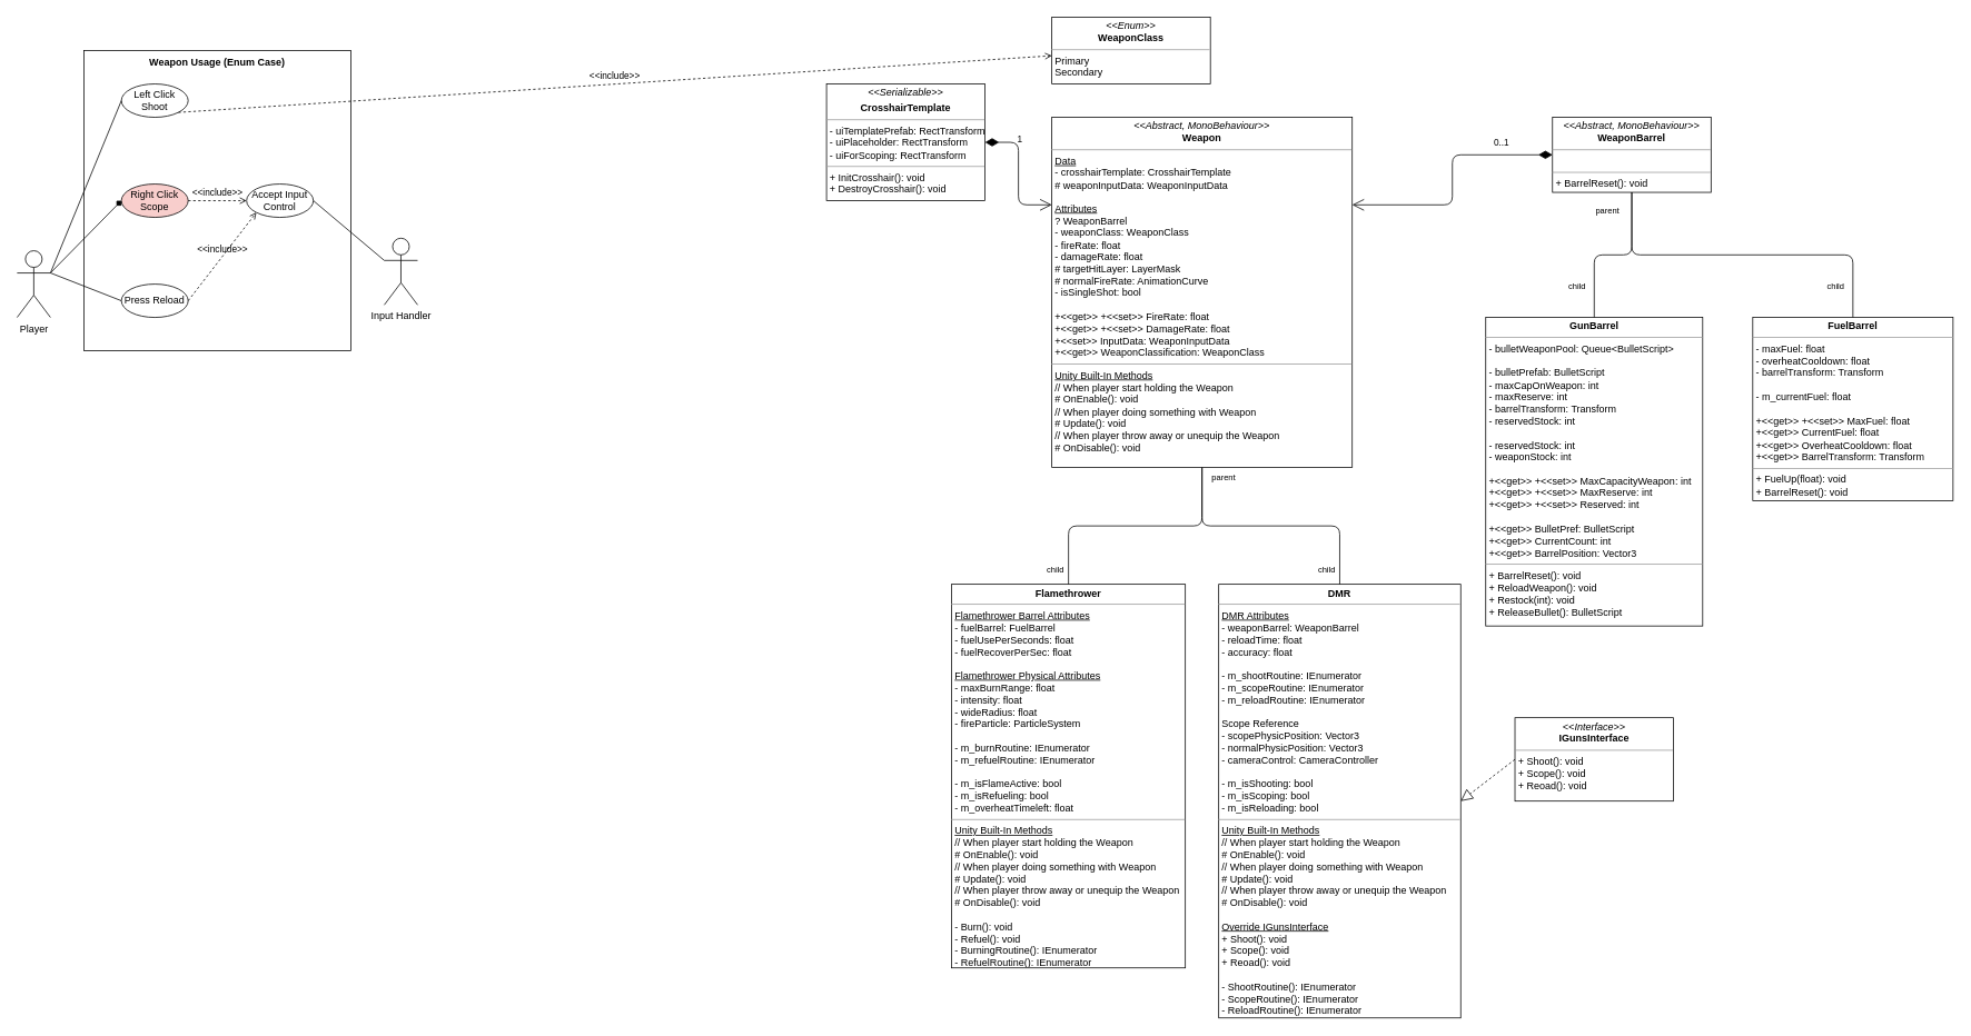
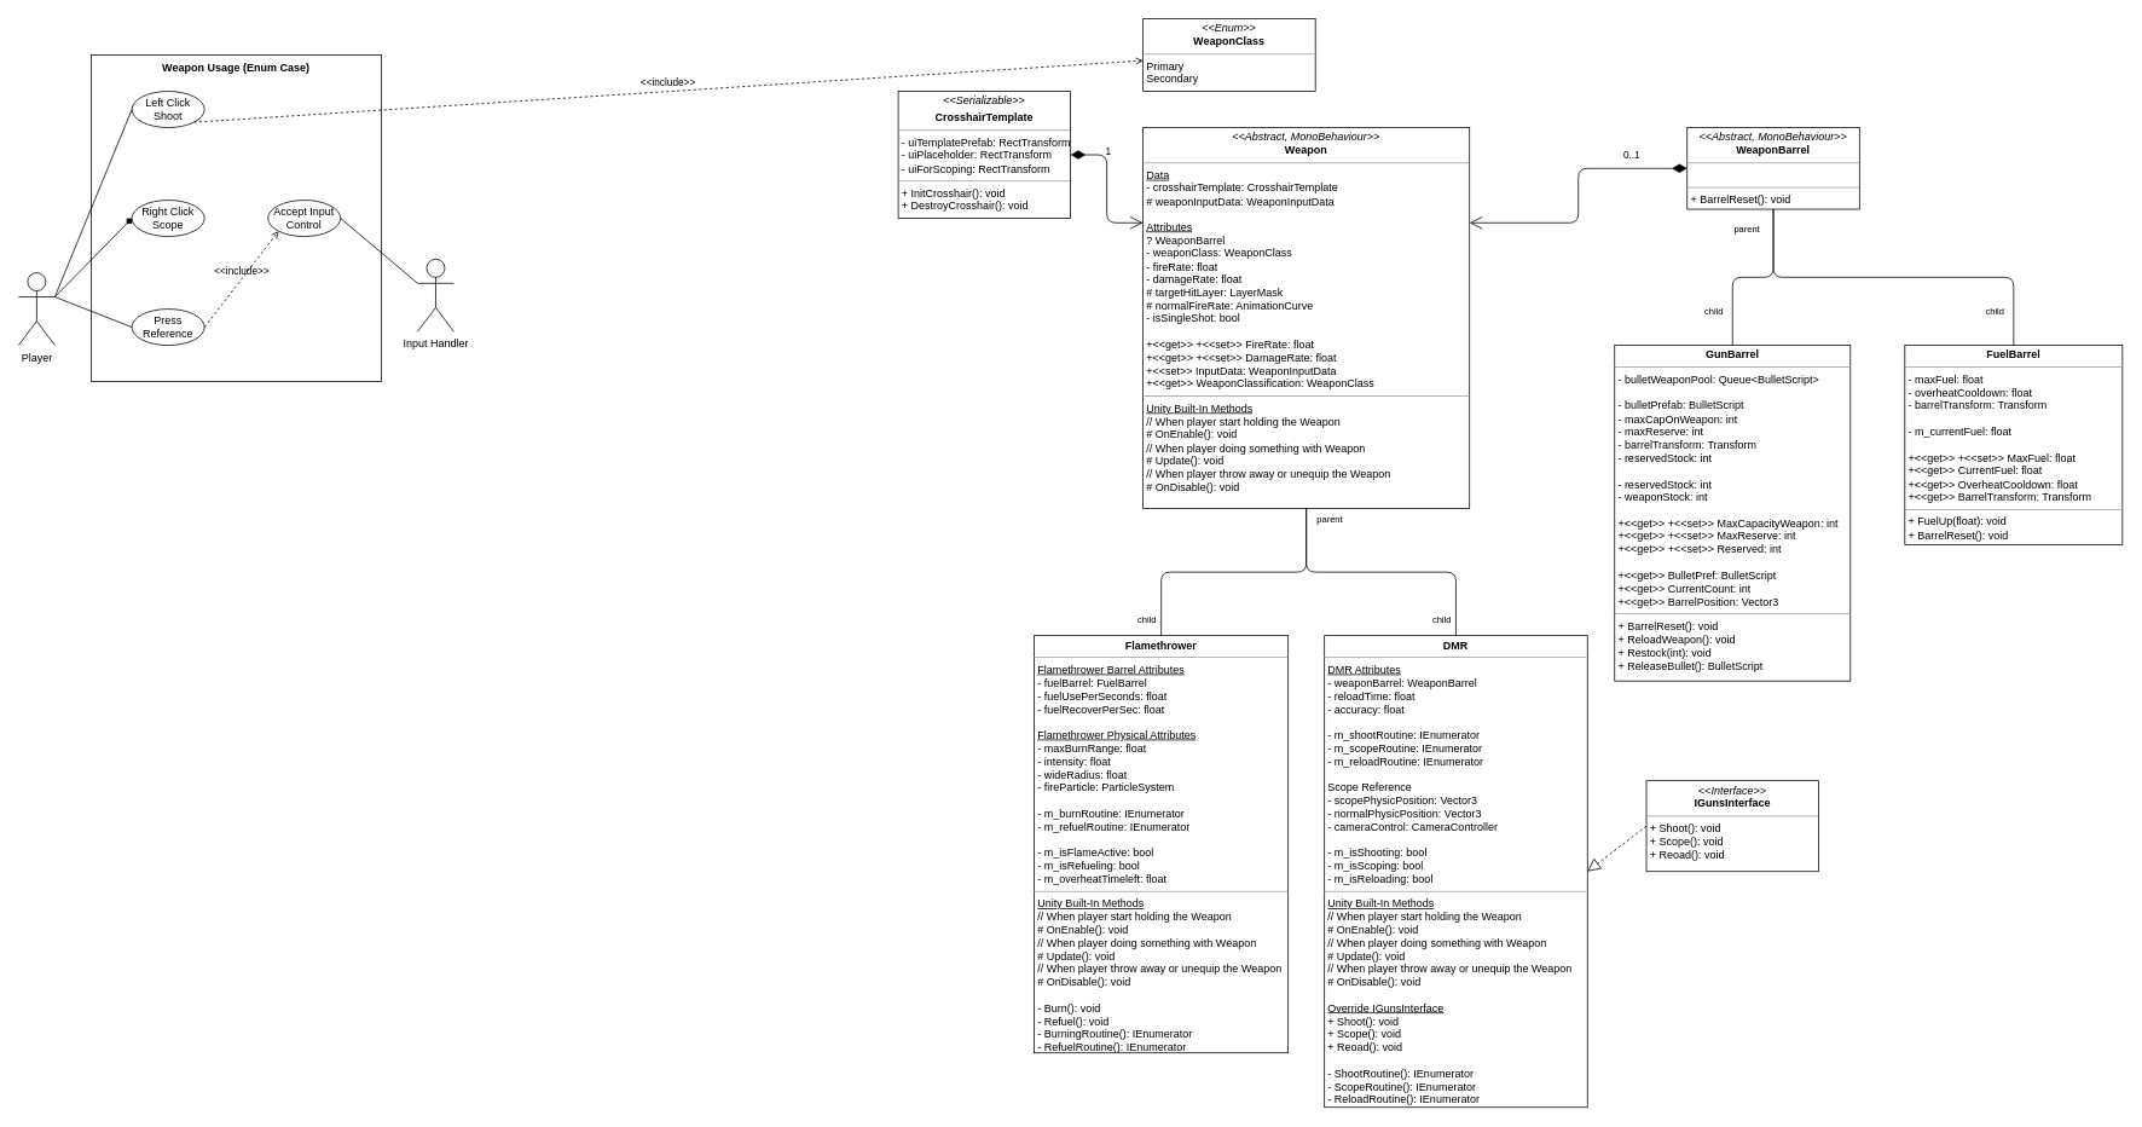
- <mxCell id="6" value="Right Click Scope" style="ellipse;whiteSpace=wrap;html=1;fillColor=#f8cecc;" parent="1" vertex="1"><mxGeometry x="145" y="220" width="80" height="40" as="geometry" /></mxCell>
+ <mxCell id="6" value="Right Click Scope" style="ellipse;whiteSpace=wrap;html=1;" parent="1" vertex="1"><mxGeometry x="145" y="220" width="80" height="40" as="geometry" /></mxCell>
- <mxCell id="15" value="&amp;lt;&amp;lt;include&amp;gt;&amp;gt;" style="edgeStyle=none;html=1;endArrow=open;verticalAlign=bottom;dashed=1;labelBackgroundColor=none;entryX=0;entryY=0.5;entryDx=0;entryDy=0;exitX=1;exitY=0.5;exitDx=0;exitDy=0;" parent="1" source="6" target="12" edge="1"><mxGeometry width="160" relative="1" as="geometry"><mxPoint x="223.284" y="144.142" as="sourcePoint" /><mxPoint x="316.716" y="235.858" as="targetPoint" /></mxGeometry></mxCell>
- <mxCell id="7" value="Press Reload" style="ellipse;whiteSpace=wrap;html=1;" parent="1" vertex="1"><mxGeometry x="145" y="340" width="80" height="40" as="geometry" /></mxCell>
+ <mxCell id="7" value="Press Reference" style="ellipse;whiteSpace=wrap;html=1;" parent="1" vertex="1"><mxGeometry x="145" y="340" width="80" height="40" as="geometry" /></mxCell>
